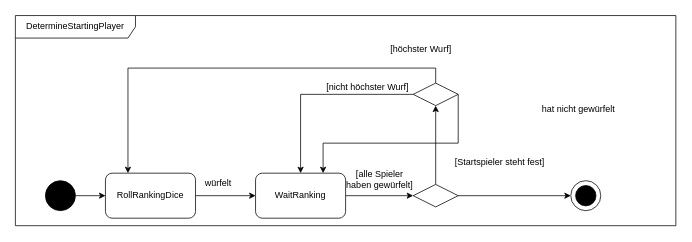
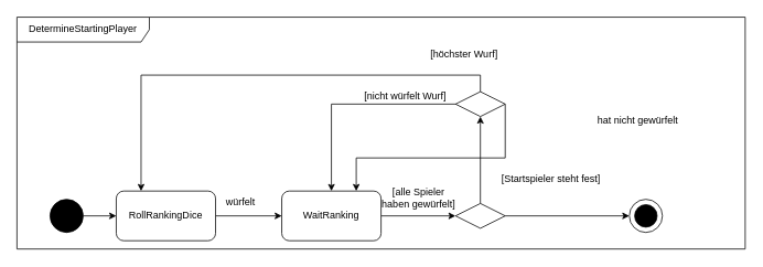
- <mxCell id="18" value="[nicht höchster Wurf]" style="text;html=1;align=center;verticalAlign=middle;resizable=0;points=[];autosize=1;strokeColor=none;fillColor=none;" vertex="1" parent="15"><mxGeometry x="404" y="81" width="130" height="30" as="geometry" /></mxCell>
+ <mxCell id="18" value="[nicht würfelt Wurf]" style="text;html=1;align=center;verticalAlign=middle;resizable=0;points=[];autosize=1;strokeColor=none;fillColor=none;" vertex="1" parent="15"><mxGeometry x="404" y="81" width="130" height="30" as="geometry" /></mxCell>
